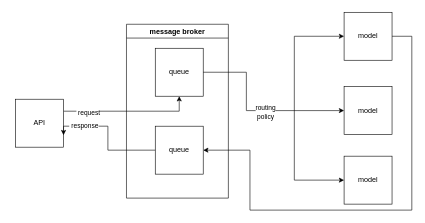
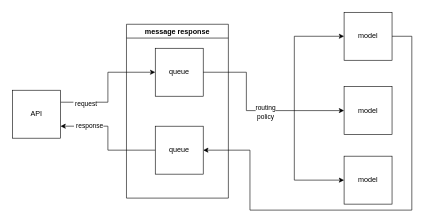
- <mxCell id="9" value="message broker" style="swimlane;" vertex="1" parent="1"><mxGeometry x="210" y="40" width="170" height="290" as="geometry" /></mxCell>
+ <mxCell id="9" value="message response" style="swimlane;" vertex="1" parent="1"><mxGeometry x="210" y="40" width="170" height="290" as="geometry" /></mxCell>
- <mxCell id="5" value="API" style="whiteSpace=wrap;html=1;aspect=fixed;" vertex="1" parent="1"><mxGeometry x="25" y="165" width="80" height="80" as="geometry" /></mxCell>
+ <mxCell id="5" value="API" style="whiteSpace=wrap;html=1;aspect=fixed;" vertex="1" parent="1"><mxGeometry x="20" y="150" width="80" height="80" as="geometry" /></mxCell>
